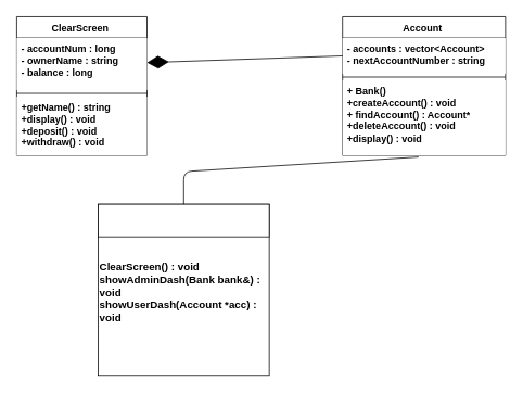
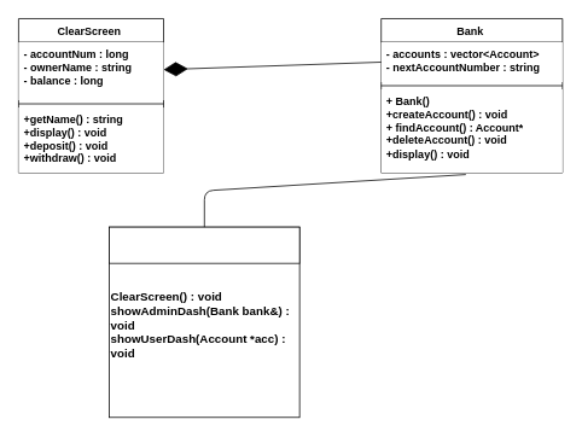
- <mxCell id="6" value="Account&amp;nbsp;" style="swimlane;fontStyle=1;align=center;verticalAlign=top;childLayout=stackLayout;horizontal=1;startSize=26;horizontalStack=0;resizeParent=1;resizeParentMax=0;resizeLast=0;collapsible=1;marginBottom=0;whiteSpace=wrap;html=1;" vertex="1" parent="1"><mxGeometry x="420" y="20" width="200" height="170" as="geometry" /></mxCell>
+ <mxCell id="6" value="Bank&amp;nbsp;" style="swimlane;fontStyle=1;align=center;verticalAlign=top;childLayout=stackLayout;horizontal=1;startSize=26;horizontalStack=0;resizeParent=1;resizeParentMax=0;resizeLast=0;collapsible=1;marginBottom=0;whiteSpace=wrap;html=1;" vertex="1" parent="1"><mxGeometry x="420" y="20" width="200" height="170" as="geometry" /></mxCell>
